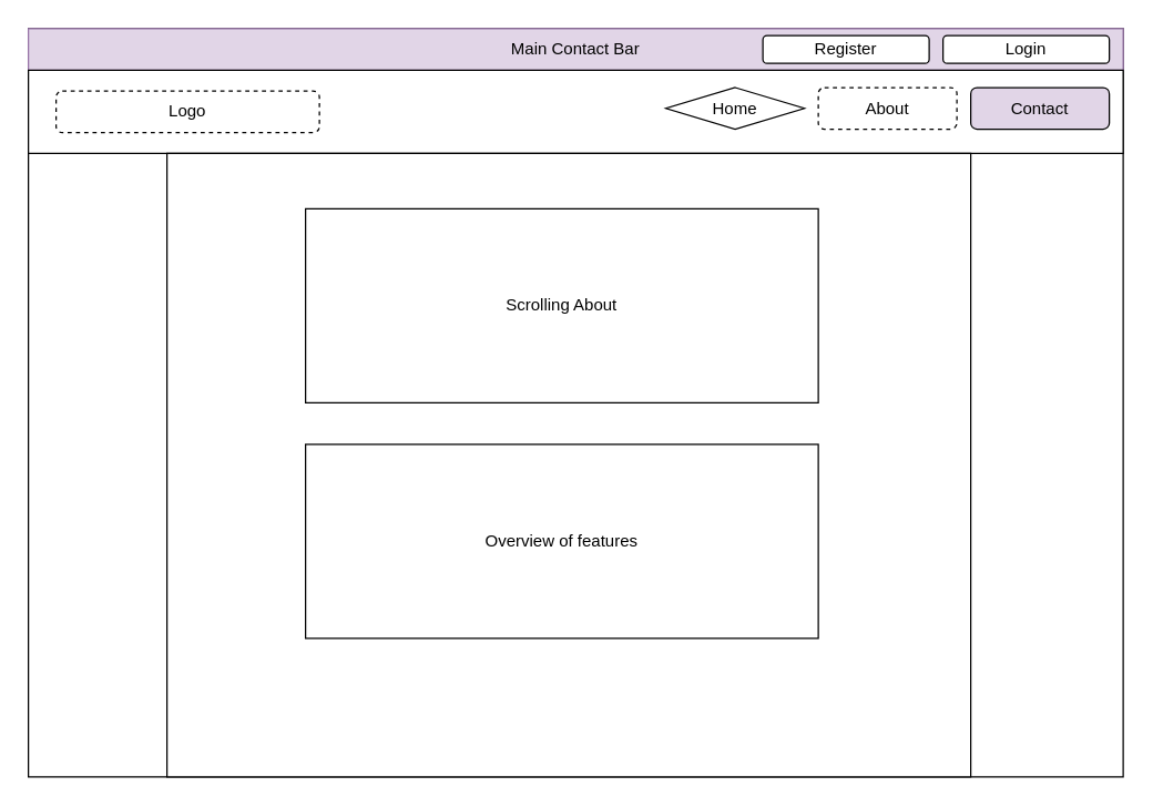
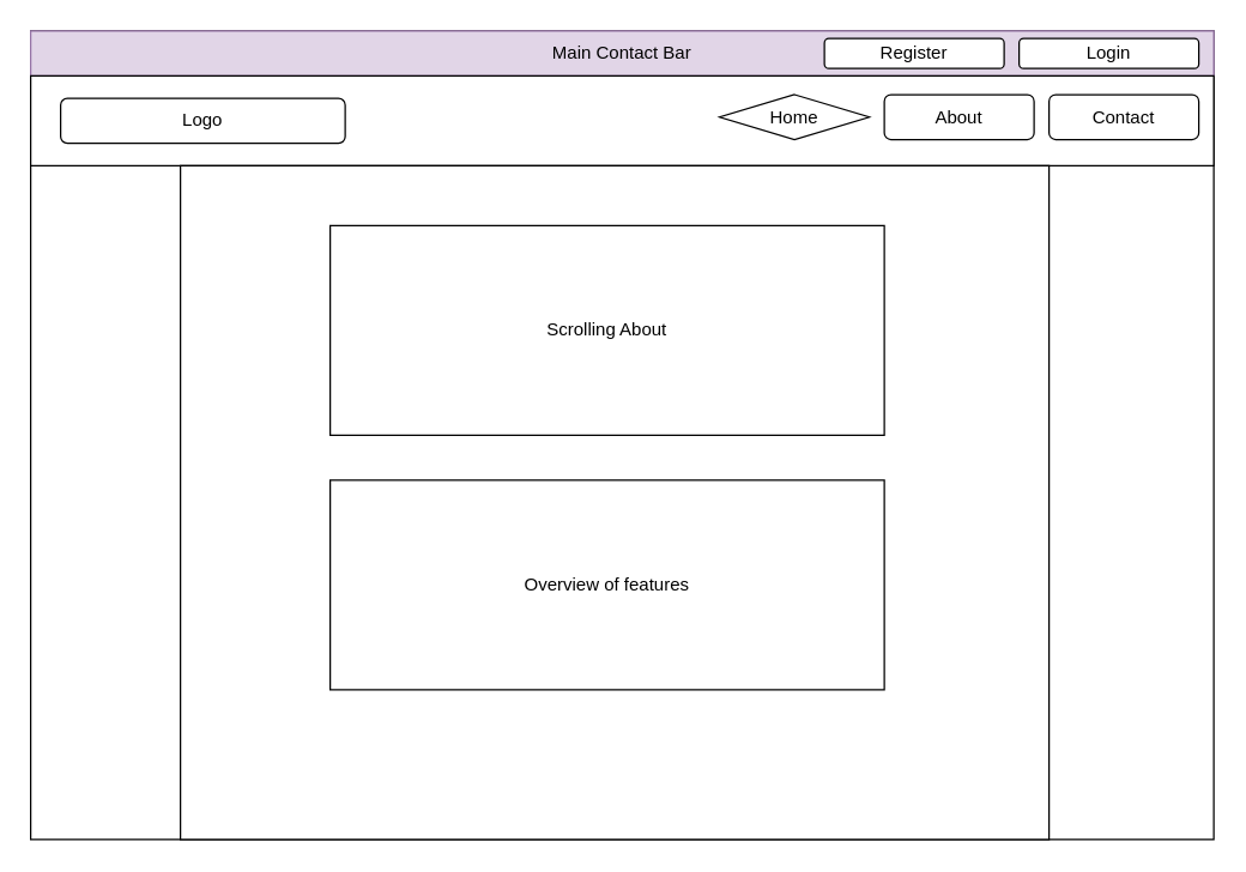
- <mxCell id="12" value="About" style="rounded=1;whiteSpace=wrap;html=1;dashed=1;" vertex="1" parent="1"><mxGeometry x="590" y="62.5" width="100" height="30" as="geometry" /></mxCell>
+ <mxCell id="12" value="About" style="rounded=1;whiteSpace=wrap;html=1;" vertex="1" parent="1"><mxGeometry x="590" y="62.5" width="100" height="30" as="geometry" /></mxCell>
- <mxCell id="13" value="Contact" style="rounded=1;whiteSpace=wrap;html=1;fillColor=#e1d5e7;" vertex="1" parent="1"><mxGeometry x="700" y="62.5" width="100" height="30" as="geometry" /></mxCell>
+ <mxCell id="13" value="Contact" style="rounded=1;whiteSpace=wrap;html=1;" vertex="1" parent="1"><mxGeometry x="700" y="62.5" width="100" height="30" as="geometry" /></mxCell>
- <mxCell id="8" value="Logo" style="rounded=1;whiteSpace=wrap;html=1;dashed=1;" vertex="1" parent="1"><mxGeometry x="40" y="65" width="190" height="30" as="geometry" /></mxCell>
+ <mxCell id="8" value="Logo" style="rounded=1;whiteSpace=wrap;html=1;" vertex="1" parent="1"><mxGeometry x="40" y="65" width="190" height="30" as="geometry" /></mxCell>
